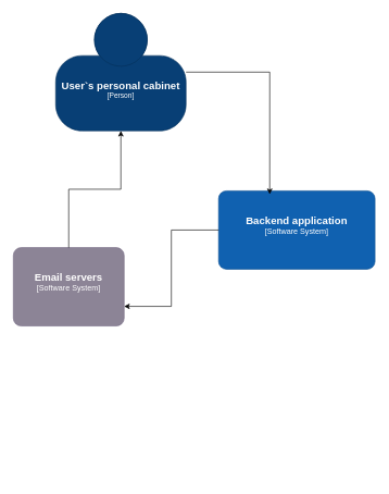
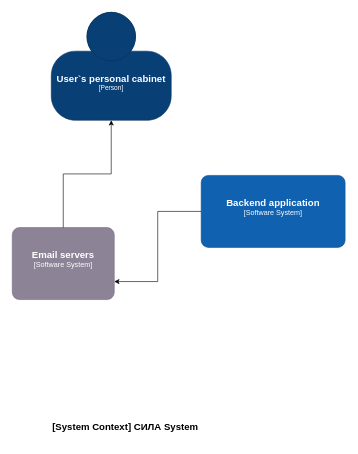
- <mxCell id="5" style="edgeStyle=orthogonalEdgeStyle;rounded=0;orthogonalLoop=1;jettySize=auto;html=1;entryX=0.327;entryY=0.042;entryDx=0;entryDy=0;entryPerimeter=0;" parent="1" source="2" target="4" edge="1"><mxGeometry relative="1" as="geometry" /></mxCell>
+ <mxCell id="8" value="&lt;font style=&quot;font-size: 16px&quot;&gt;&lt;b&gt;&lt;div style=&quot;text-align: left&quot;&gt;[System Context] СИЛА System&lt;/div&gt;&lt;/b&gt;&lt;/font&gt;&lt;div style=&quot;text-align: left&quot;&gt;&lt;/div&gt;" style="text;html=1;strokeColor=none;fillColor=none;align=left;verticalAlign=top;whiteSpace=wrap;rounded=0;metaEdit=1;allowArrows=0;resizable=1;rotatable=0;connectable=0;recursiveResize=0;expand=0;pointerEvents=0;points=[[0.25,0,0],[0.5,0,0],[0.75,0,0],[1,0.25,0],[1,0.5,0],[1,0.75,0],[0.75,1,0],[0.5,1,0],[0.25,1,0],[0,0.75,0],[0,0.5,0],[0,0.25,0]];" parent="1" vertex="1"><mxGeometry x="85" y="695" width="260" height="40" as="geometry" /></mxCell>
